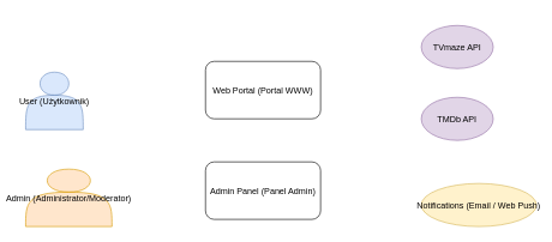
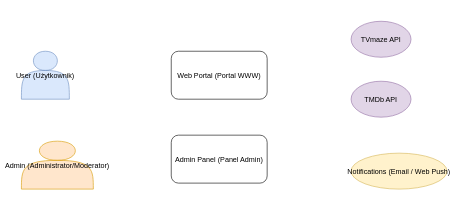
- <mxCell id="2" value="User (Użytkownik)" style="shape=actor;fillColor=#dae8fc;strokeColor=#6c8ebf;" vertex="1" parent="1"><mxGeometry x="20" y="85" width="80" height="80" as="geometry" /></mxCell>
+ <mxCell id="2" value="User (Użytkownik)" style="shape=actor;fillColor=#dae8fc;strokeColor=#6c8ebf;" vertex="1" parent="1"><mxGeometry x="20" y="70" width="80" height="80" as="geometry" /></mxCell>
